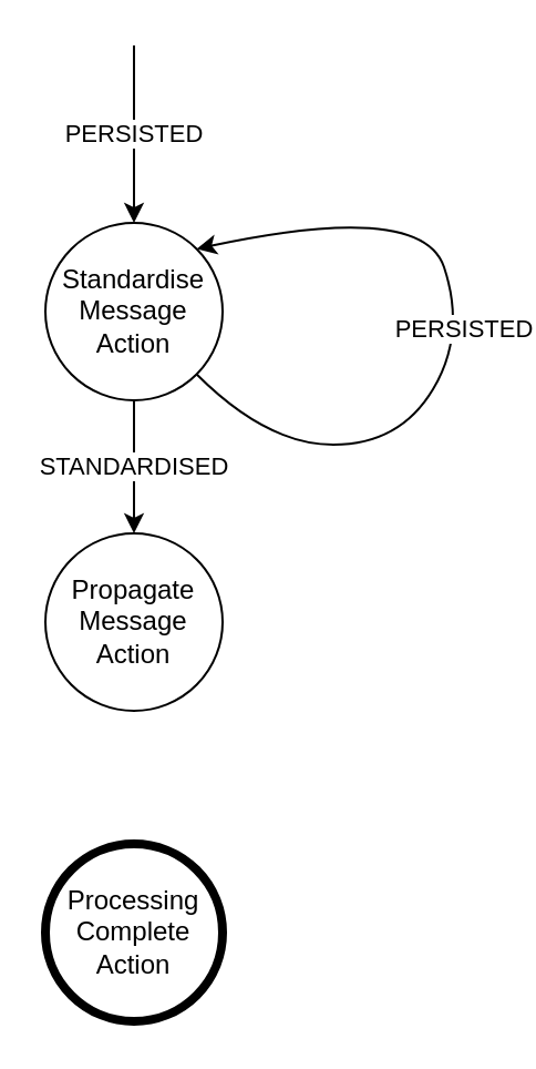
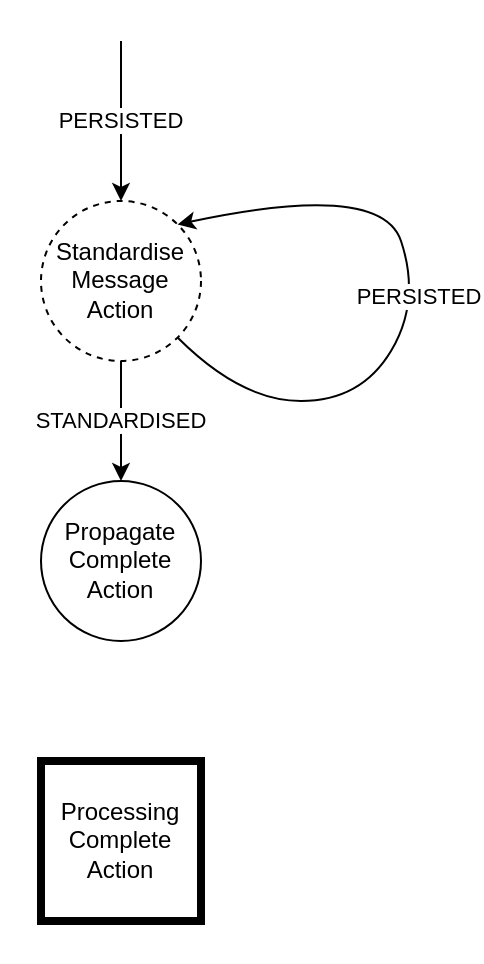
- <mxCell id="2" value="Standardise&lt;br&gt;Message&lt;br&gt;Action" style="ellipse;whiteSpace=wrap;html=1;aspect=fixed;" vertex="1" parent="1"><mxGeometry x="20" y="100" width="80" height="80" as="geometry" /></mxCell>
+ <mxCell id="2" value="Standardise&lt;br&gt;Message&lt;br&gt;Action" style="ellipse;whiteSpace=wrap;html=1;aspect=fixed;dashed=1;" vertex="1" parent="1"><mxGeometry x="20" y="100" width="80" height="80" as="geometry" /></mxCell>
- <mxCell id="3" value="Propagate&lt;br&gt;Message&lt;br&gt;Action" style="ellipse;whiteSpace=wrap;html=1;aspect=fixed;" vertex="1" parent="1"><mxGeometry x="20" y="240" width="80" height="80" as="geometry" /></mxCell>
+ <mxCell id="3" value="Propagate&lt;br&gt;Complete&lt;br&gt;Action" style="ellipse;whiteSpace=wrap;html=1;aspect=fixed;" vertex="1" parent="1"><mxGeometry x="20" y="240" width="80" height="80" as="geometry" /></mxCell>
- <mxCell id="4" value="Processing&lt;br&gt;Complete&lt;br&gt;Action" style="ellipse;whiteSpace=wrap;html=1;aspect=fixed;perimeterSpacing=0;strokeWidth=4;" vertex="1" parent="1"><mxGeometry x="20" y="380" width="80" height="80" as="geometry" /></mxCell>
+ <mxCell id="4" value="Processing&lt;br&gt;Complete&lt;br&gt;Action" style="whiteSpace=wrap;html=1;aspect=fixed;perimeterSpacing=0;strokeWidth=4;rounded=0;" vertex="1" parent="1"><mxGeometry x="20" y="380" width="80" height="80" as="geometry" /></mxCell>
